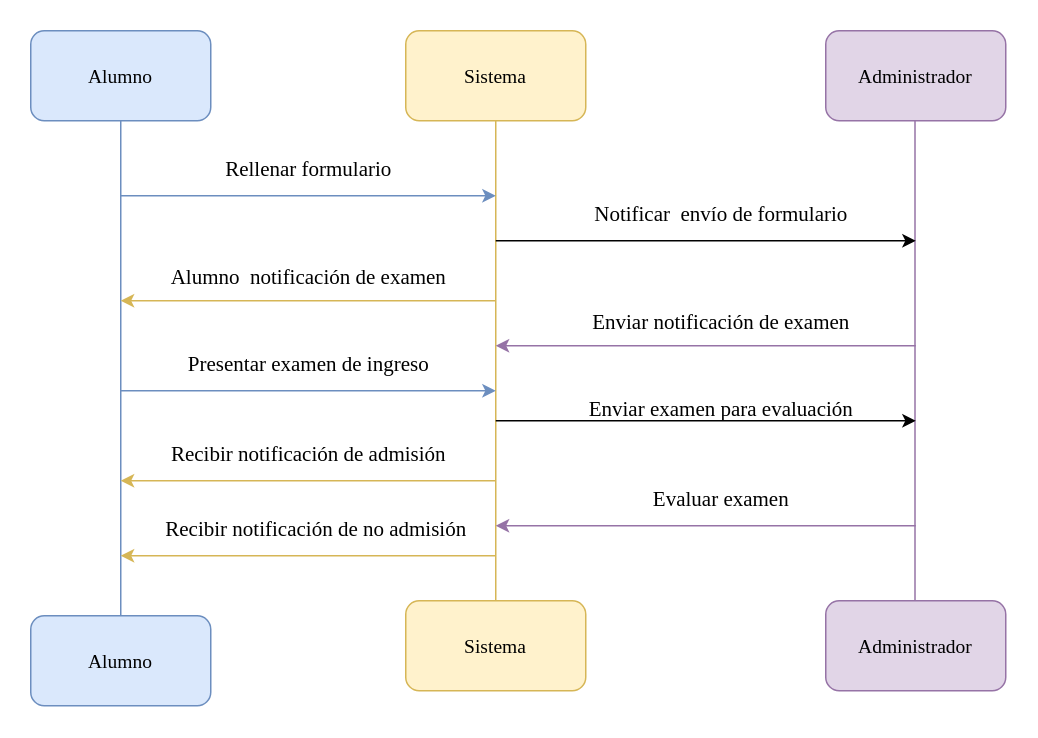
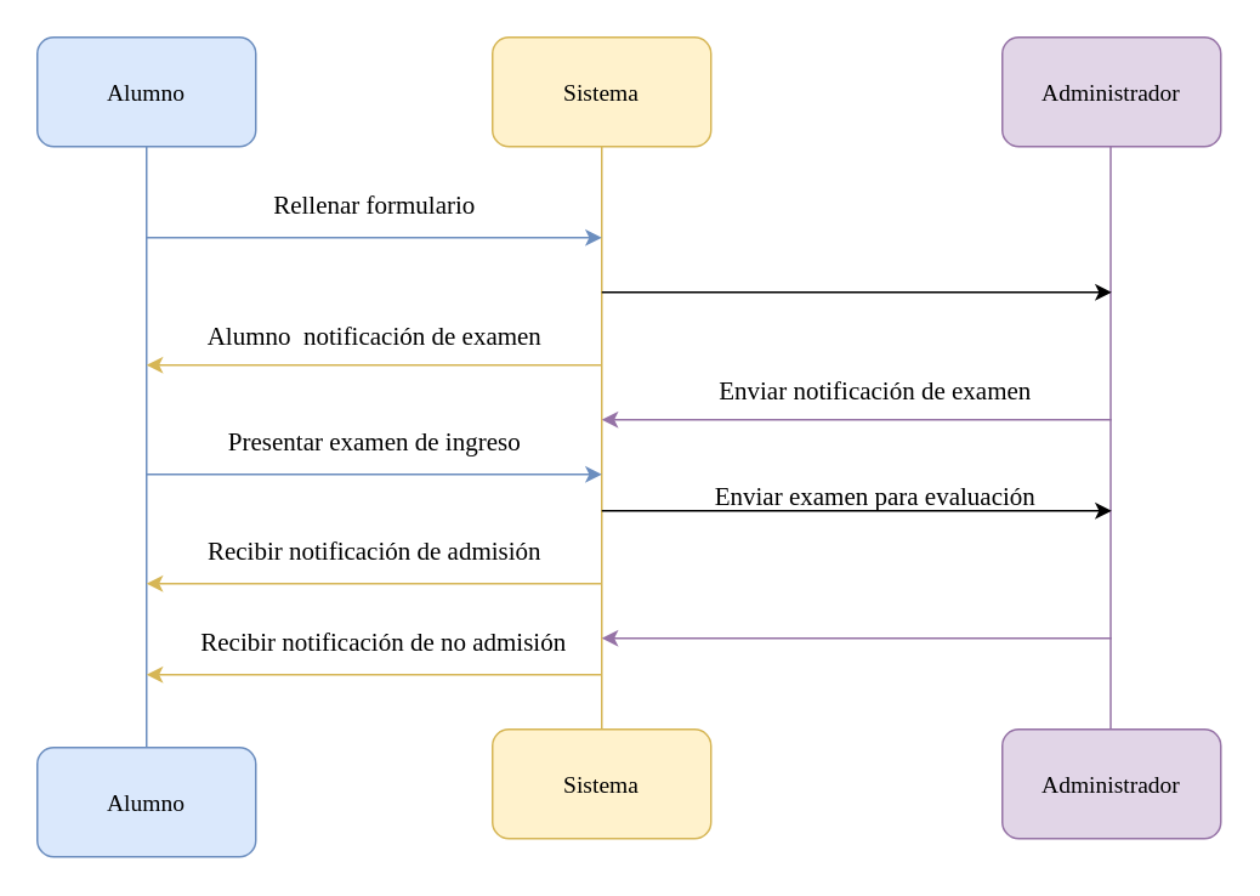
- <mxCell id="25" value="Notificar&amp;nbsp; envío de formulario" style="text;html=1;align=center;verticalAlign=middle;resizable=0;points=[];autosize=1;strokeColor=none;fillColor=none;fontFamily=Times New Roman;fontSize=14;" vertex="1" parent="1"><mxGeometry x="385" y="128" width="190" height="30" as="geometry" /></mxCell>
- <mxCell id="28" value="Evaluar examen" style="text;html=1;align=center;verticalAlign=middle;resizable=0;points=[];autosize=1;strokeColor=none;fillColor=none;fontFamily=Times New Roman;fontSize=14;" vertex="1" parent="1"><mxGeometry x="425" y="318" width="110" height="30" as="geometry" /></mxCell>
